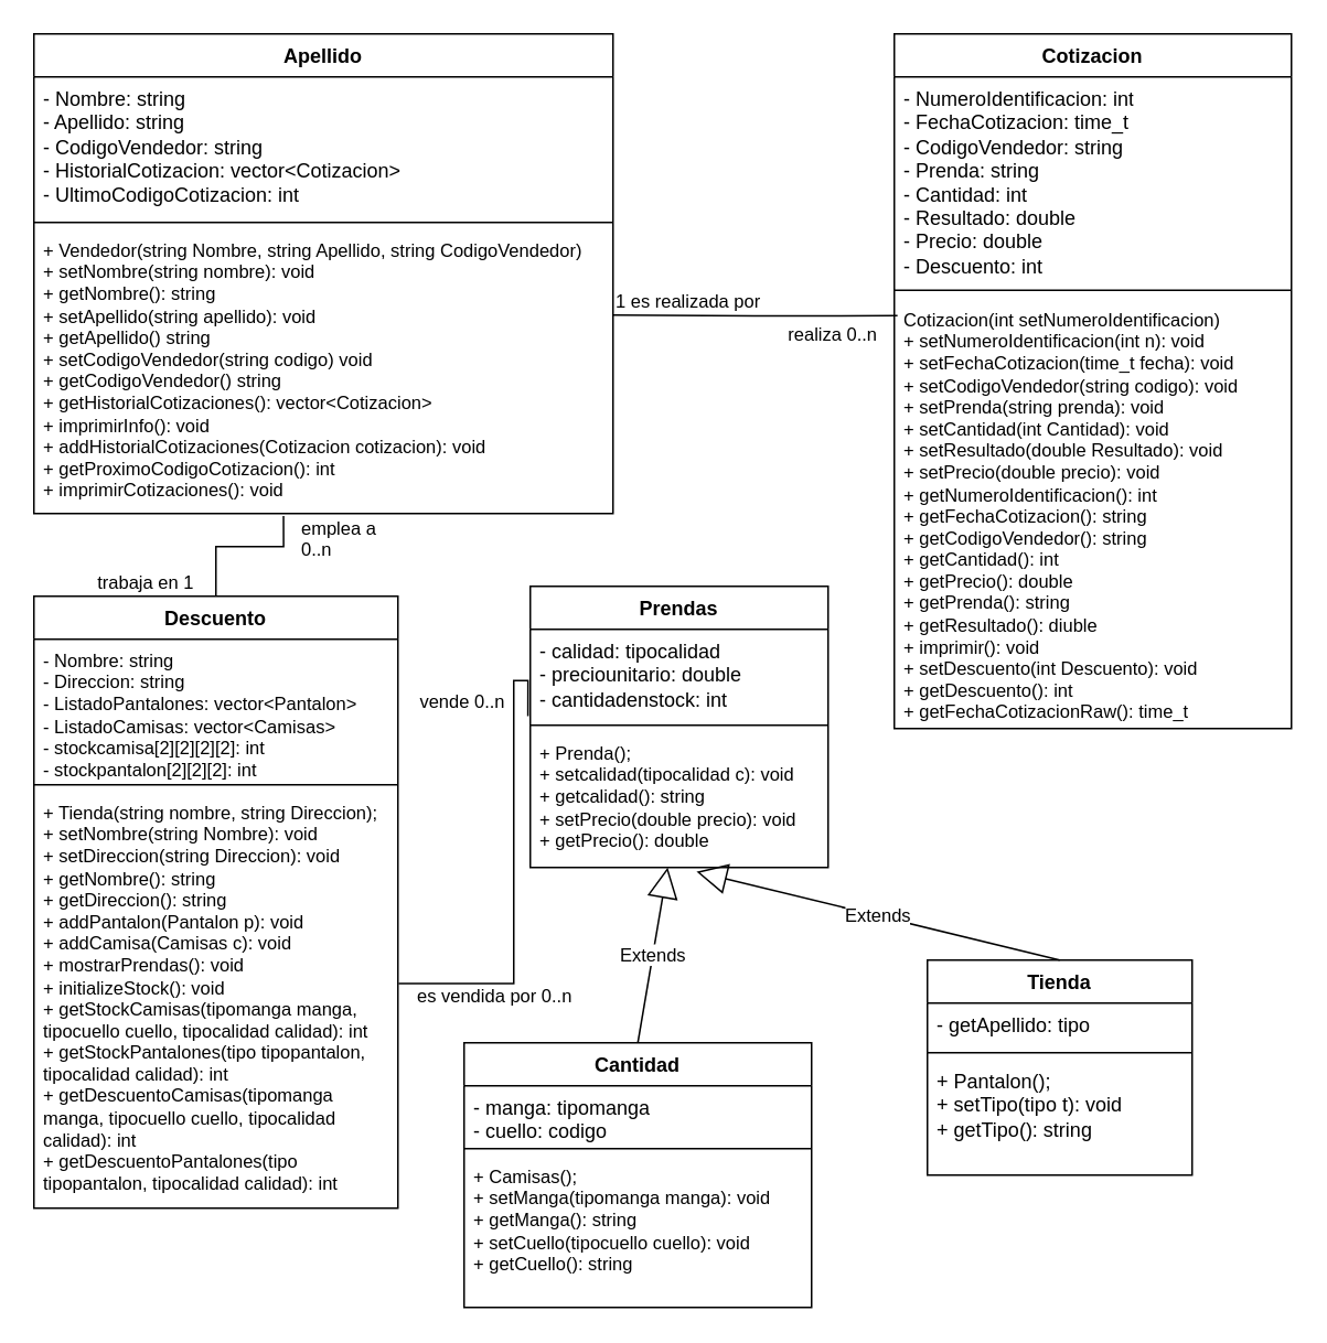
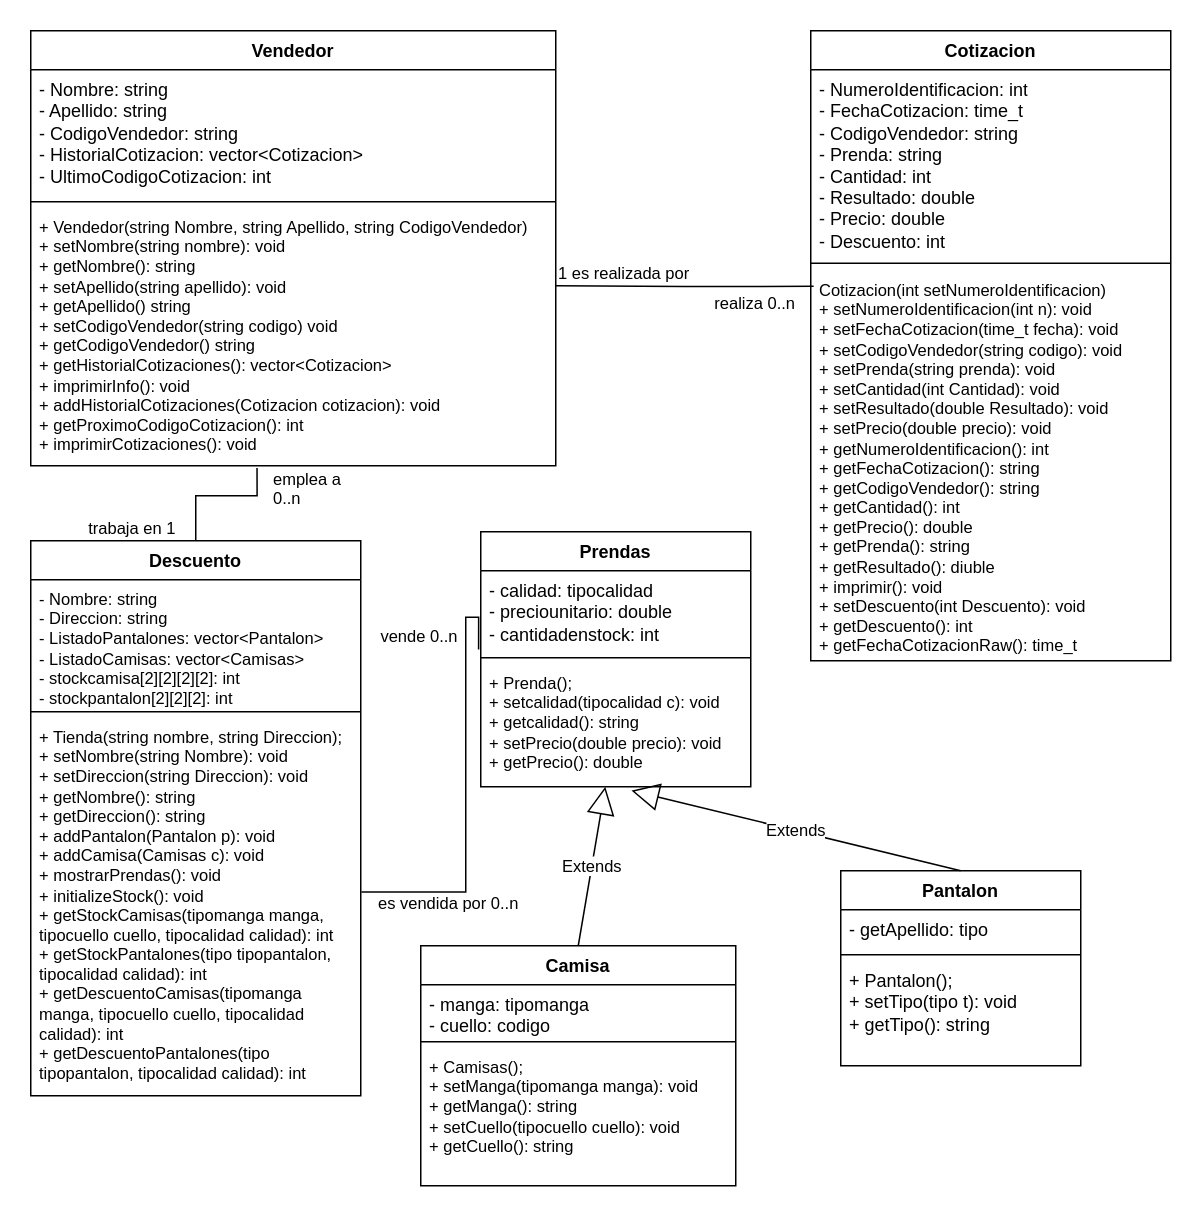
- <mxCell id="2" value="Apellido" style="swimlane;fontStyle=1;align=center;verticalAlign=top;childLayout=stackLayout;horizontal=1;startSize=26;horizontalStack=0;resizeParent=1;resizeParentMax=0;resizeLast=0;collapsible=1;marginBottom=0;whiteSpace=wrap;html=1;" vertex="1" parent="1"><mxGeometry x="20" y="20" width="350" height="290" as="geometry"><mxRectangle x="30" y="10" width="100" height="30" as="alternateBounds" /></mxGeometry></mxCell>
+ <mxCell id="2" value="Vendedor" style="swimlane;fontStyle=1;align=center;verticalAlign=top;childLayout=stackLayout;horizontal=1;startSize=26;horizontalStack=0;resizeParent=1;resizeParentMax=0;resizeLast=0;collapsible=1;marginBottom=0;whiteSpace=wrap;html=1;" vertex="1" parent="1"><mxGeometry x="20" y="20" width="350" height="290" as="geometry"><mxRectangle x="30" y="10" width="100" height="30" as="alternateBounds" /></mxGeometry></mxCell>
- <mxCell id="32" value="Tienda" style="swimlane;fontStyle=1;align=center;verticalAlign=top;childLayout=stackLayout;horizontal=1;startSize=26;horizontalStack=0;resizeParent=1;resizeParentMax=0;resizeLast=0;collapsible=1;marginBottom=0;whiteSpace=wrap;html=1;" vertex="1" parent="1"><mxGeometry x="560" y="580" width="160" height="130" as="geometry" /></mxCell>
+ <mxCell id="32" value="Pantalon" style="swimlane;fontStyle=1;align=center;verticalAlign=top;childLayout=stackLayout;horizontal=1;startSize=26;horizontalStack=0;resizeParent=1;resizeParentMax=0;resizeLast=0;collapsible=1;marginBottom=0;whiteSpace=wrap;html=1;" vertex="1" parent="1"><mxGeometry x="560" y="580" width="160" height="130" as="geometry" /></mxCell>
- <mxCell id="28" value="Cantidad" style="swimlane;fontStyle=1;align=center;verticalAlign=top;childLayout=stackLayout;horizontal=1;startSize=26;horizontalStack=0;resizeParent=1;resizeParentMax=0;resizeLast=0;collapsible=1;marginBottom=0;whiteSpace=wrap;html=1;" vertex="1" parent="1"><mxGeometry x="280" y="630" width="210" height="160" as="geometry" /></mxCell>
+ <mxCell id="28" value="Camisa" style="swimlane;fontStyle=1;align=center;verticalAlign=top;childLayout=stackLayout;horizontal=1;startSize=26;horizontalStack=0;resizeParent=1;resizeParentMax=0;resizeLast=0;collapsible=1;marginBottom=0;whiteSpace=wrap;html=1;" vertex="1" parent="1"><mxGeometry x="280" y="630" width="210" height="160" as="geometry" /></mxCell>
